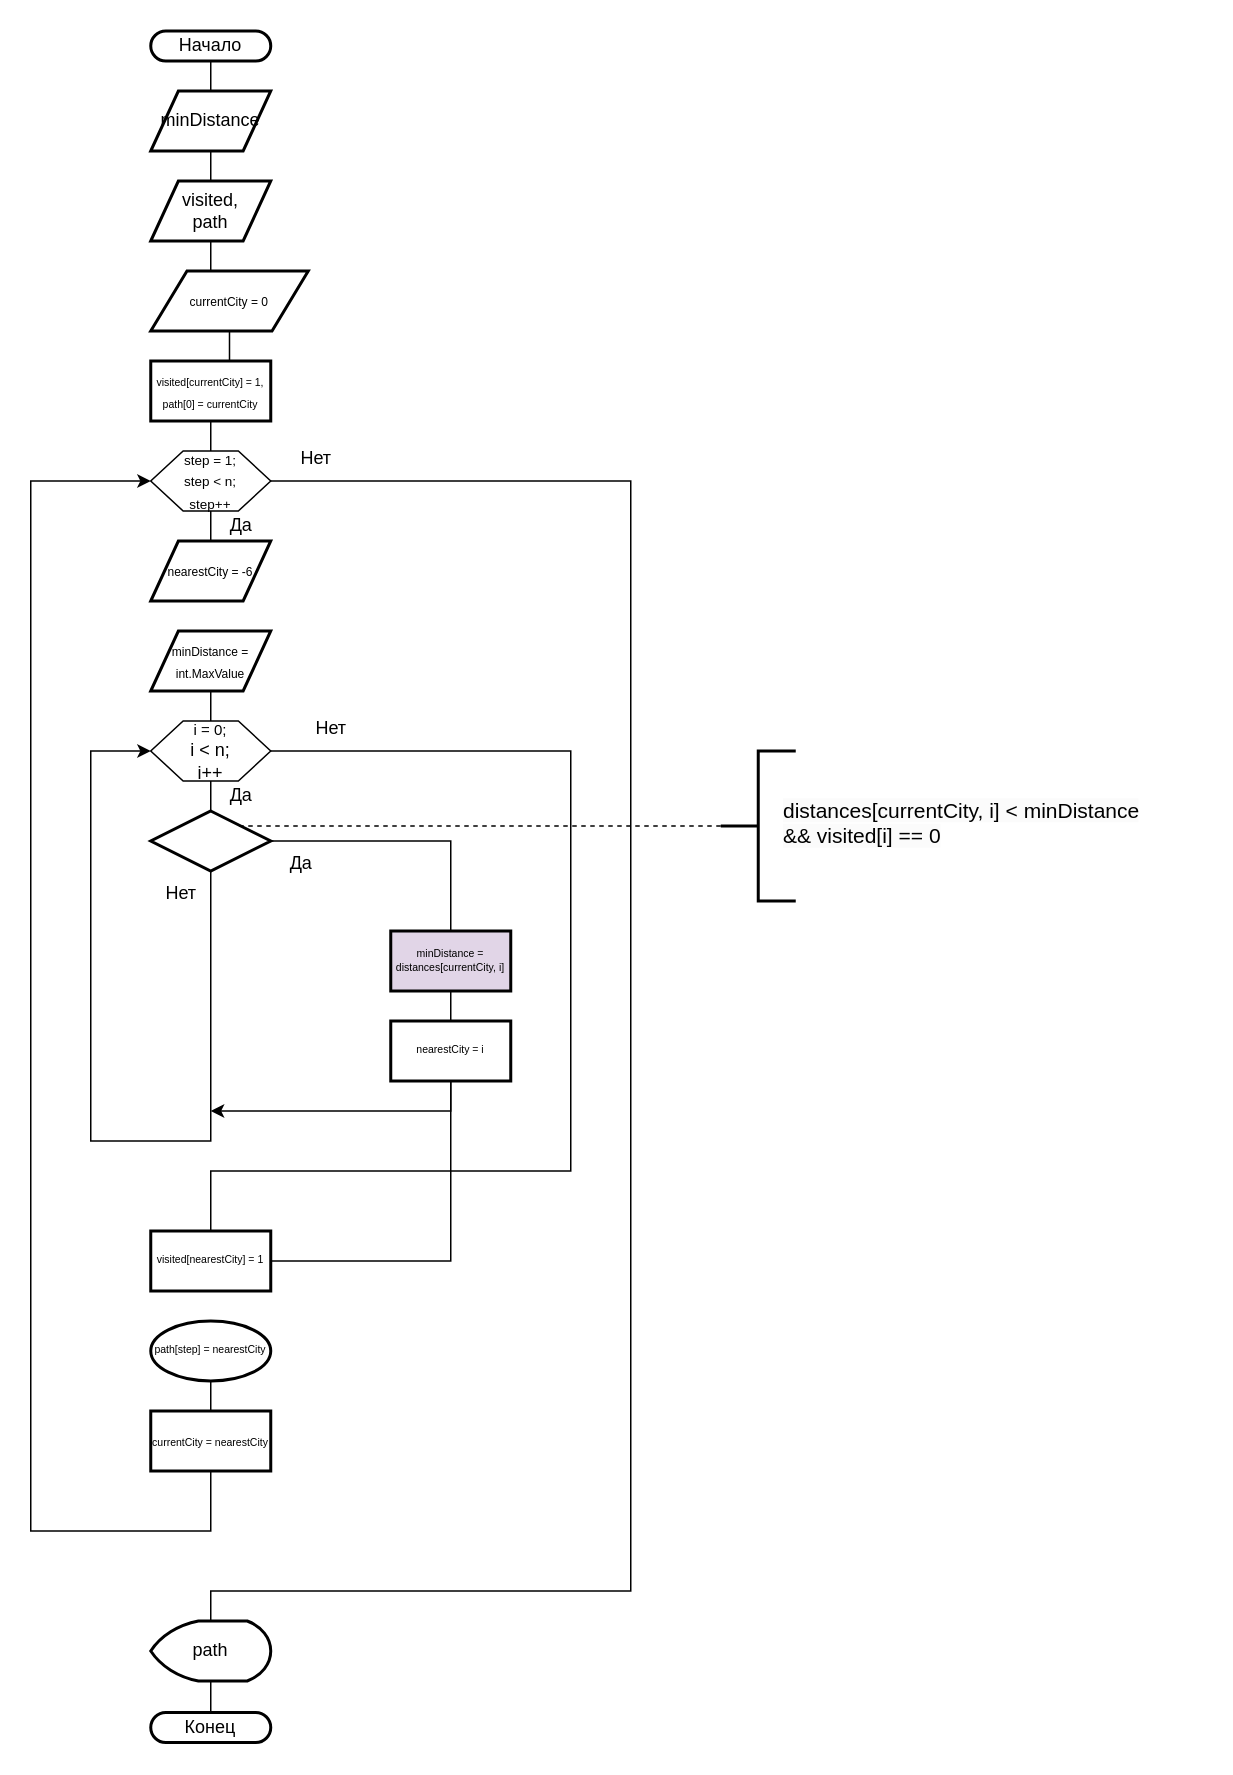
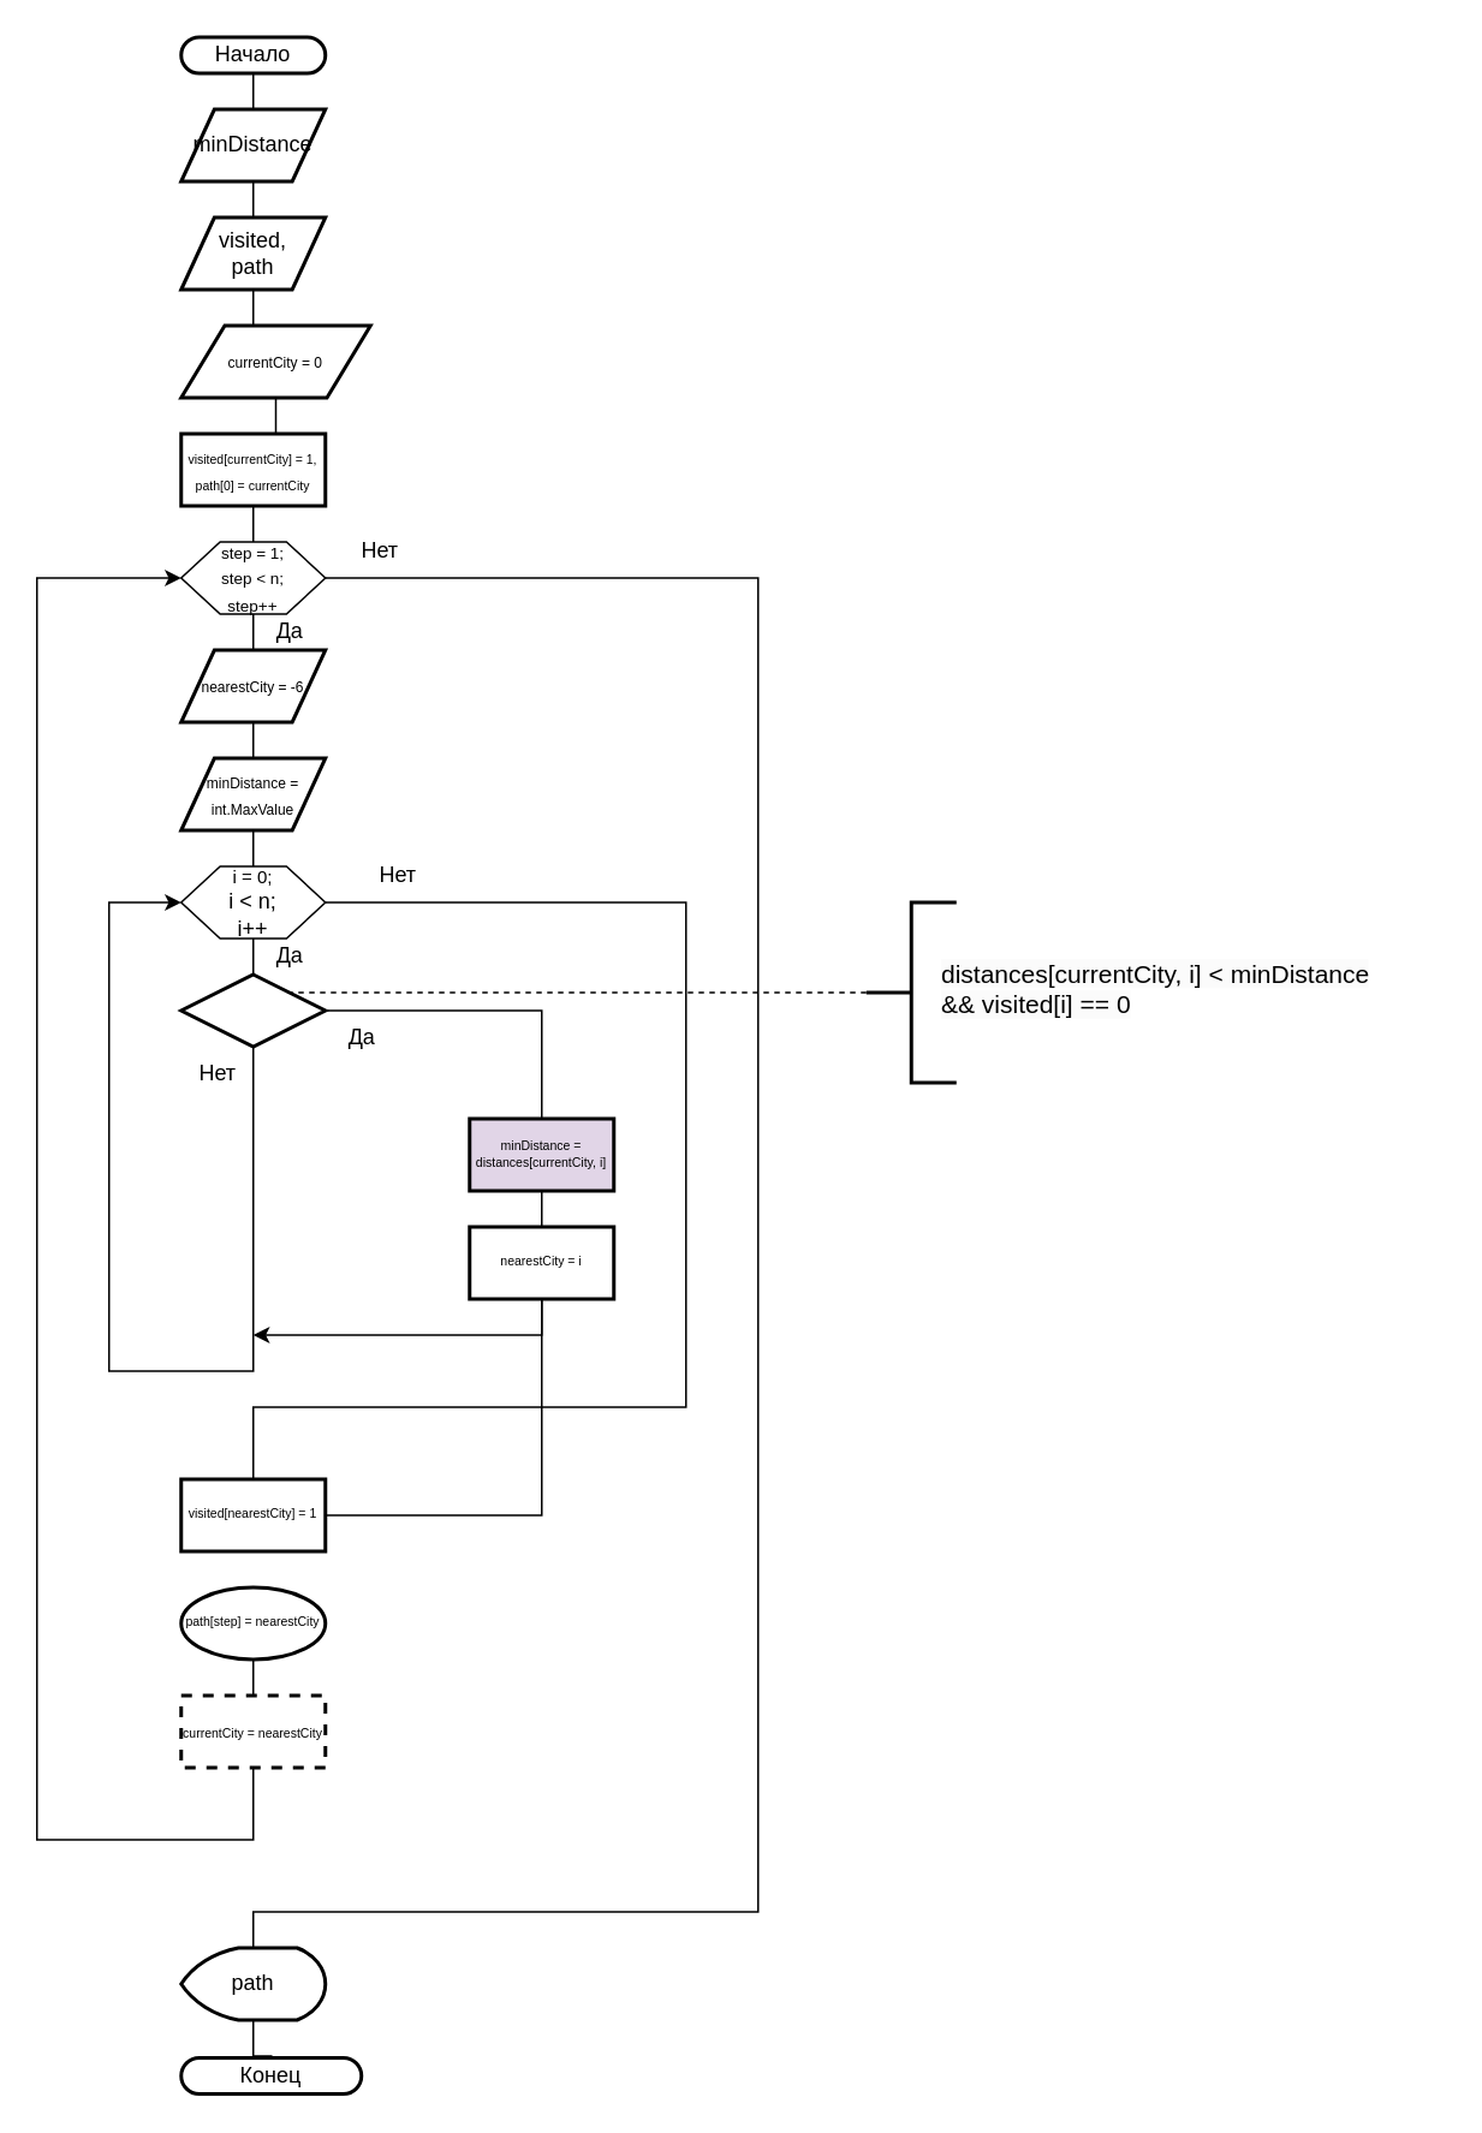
+ <mxCell id="16" style="edgeStyle=orthogonalEdgeStyle;rounded=0;orthogonalLoop=1;jettySize=auto;html=1;entryX=0.5;entryY=0;entryDx=0;entryDy=0;endArrow=none;endFill=0;" parent="1" source="17" target="19" edge="1"><mxGeometry relative="1" as="geometry" /></mxCell>
- <mxCell id="39" value="&lt;font style=&quot;font-size: 7px;&quot;&gt;currentCity = nearestCity&lt;br&gt;&lt;/font&gt;" style="rounded=0;whiteSpace=wrap;html=1;absoluteArcSize=1;arcSize=14;strokeWidth=2;" parent="1" vertex="1"><mxGeometry x="100" y="940" width="80" height="40" as="geometry" /></mxCell>
+ <mxCell id="39" value="&lt;font style=&quot;font-size: 7px;&quot;&gt;currentCity = nearestCity&lt;br&gt;&lt;/font&gt;" style="rounded=0;whiteSpace=wrap;html=1;absoluteArcSize=1;arcSize=14;strokeWidth=2;dashed=1;" parent="1" vertex="1"><mxGeometry x="100" y="940" width="80" height="40" as="geometry" /></mxCell>
- <mxCell id="43" value="Конец" style="rounded=1;whiteSpace=wrap;html=1;absoluteArcSize=1;arcSize=80;strokeWidth=2;" parent="1" vertex="1"><mxGeometry x="100" y="1141" width="80" height="20" as="geometry" /></mxCell>
+ <mxCell id="43" value="Конец" style="rounded=1;whiteSpace=wrap;html=1;absoluteArcSize=1;arcSize=80;strokeWidth=2;" parent="1" vertex="1"><mxGeometry x="100" y="1141" width="100" height="20" as="geometry" /></mxCell>
